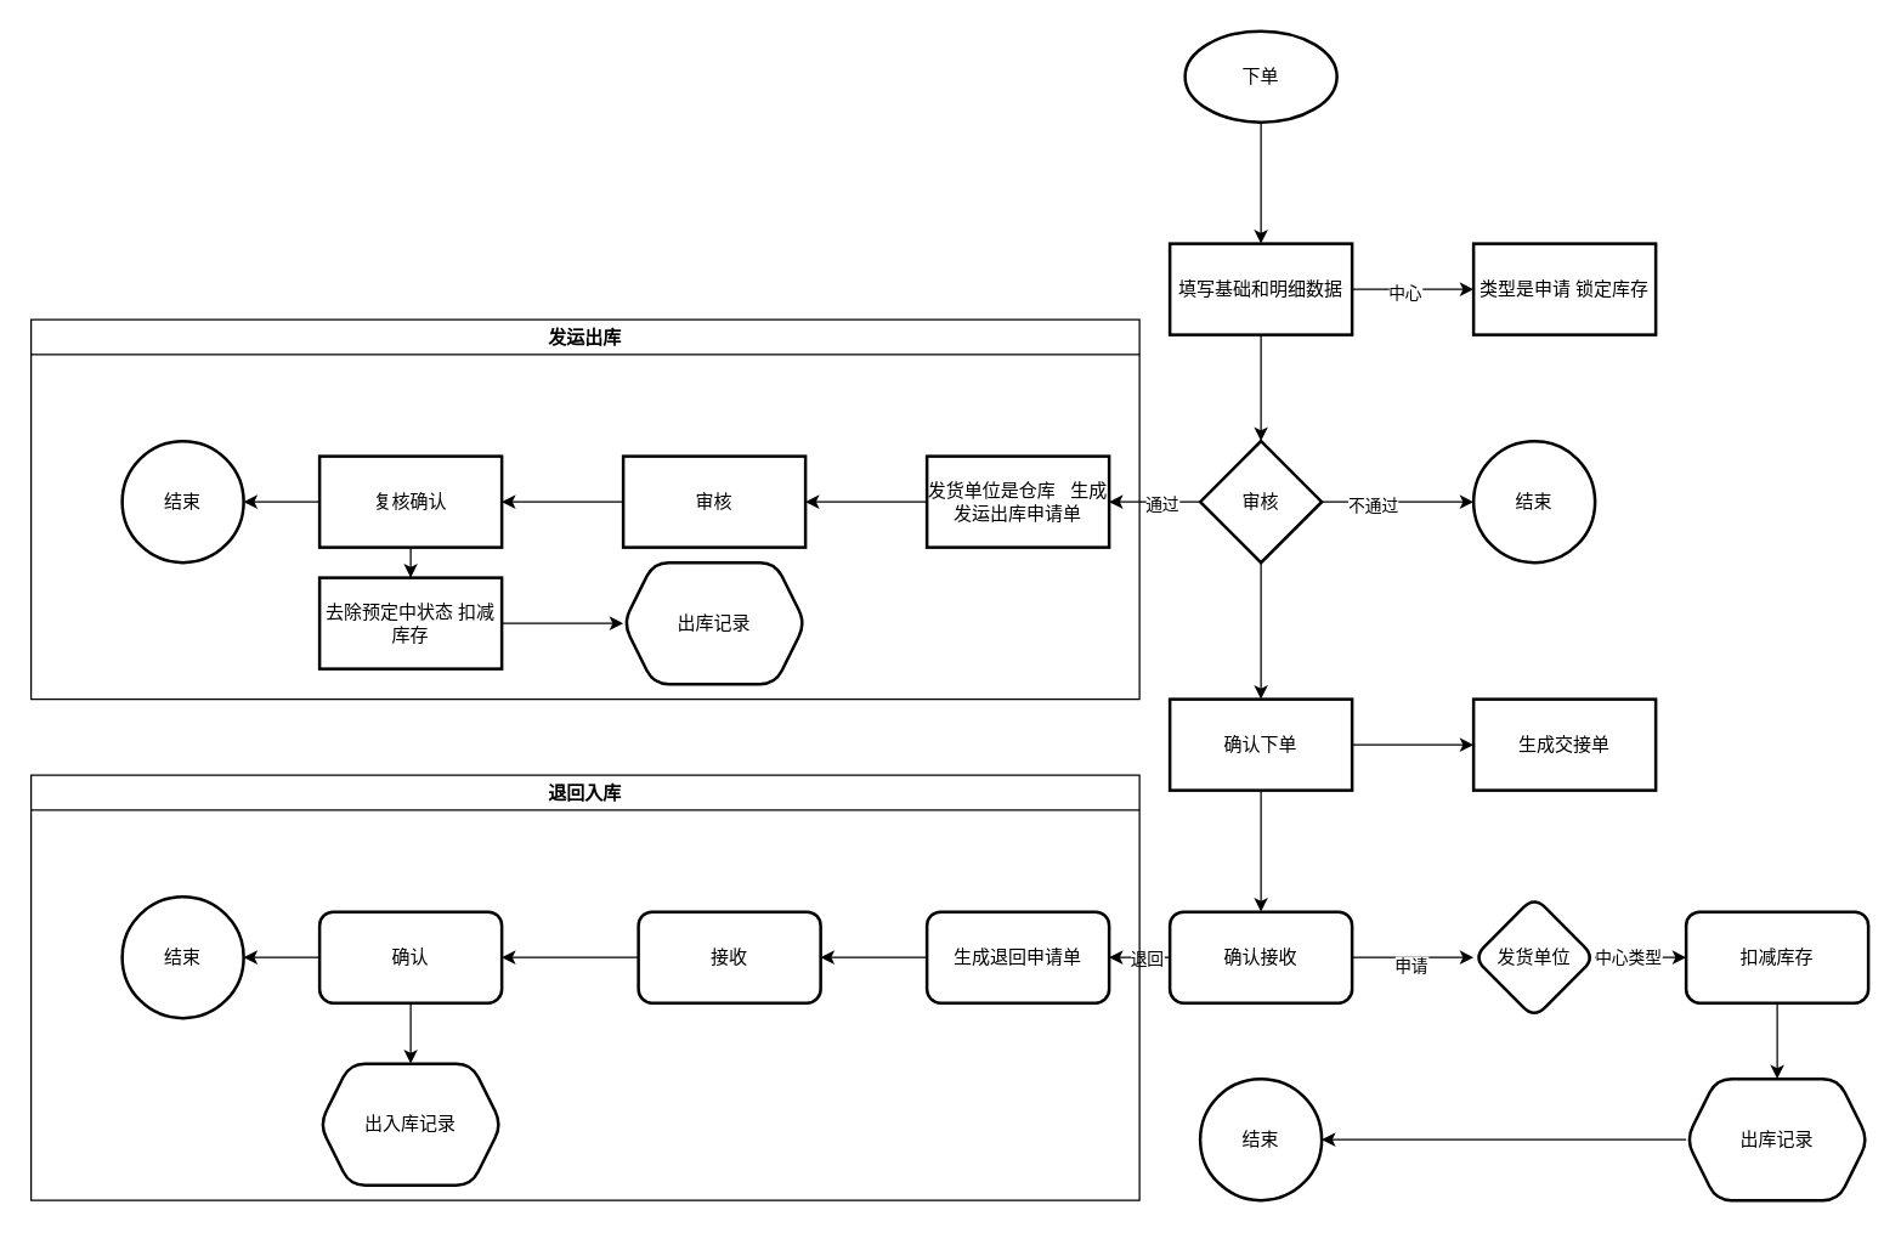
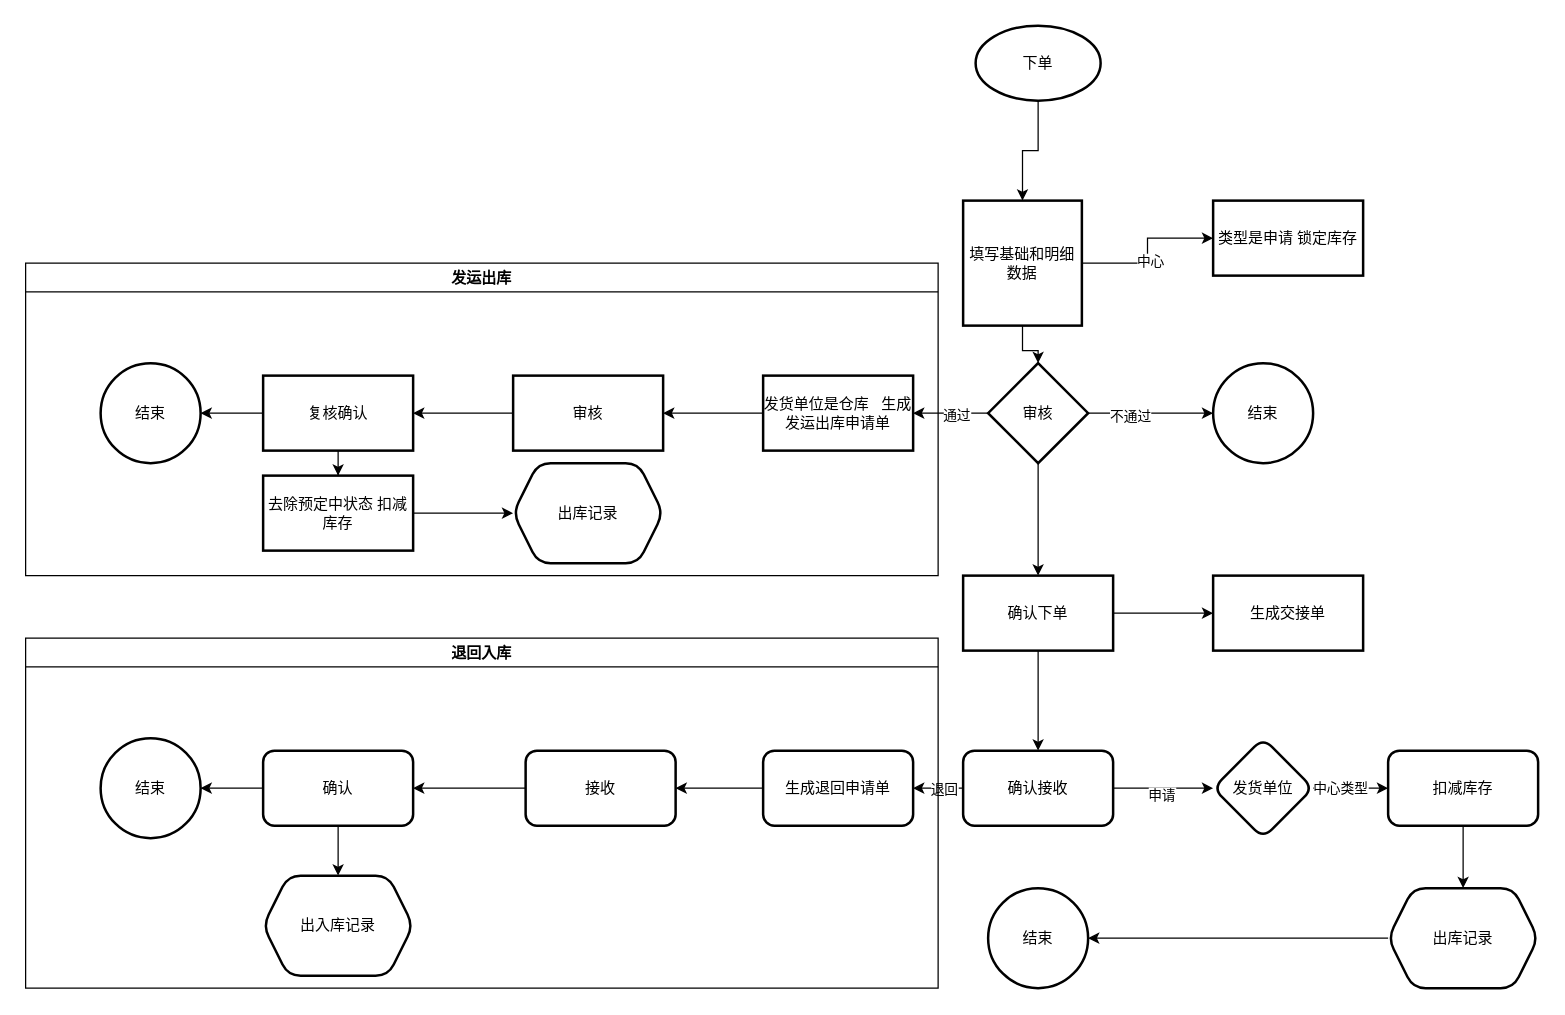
- <mxCell id="7" value="填写基础和明细数据" style="whiteSpace=wrap;html=1;strokeWidth=2;" vertex="1" parent="1"><mxGeometry x="770" y="160" width="120" height="60" as="geometry" /></mxCell>
+ <mxCell id="7" value="填写基础和明细数据" style="whiteSpace=wrap;html=1;strokeWidth=2;" vertex="1" parent="1"><mxGeometry x="770" y="160" width="95" height="100" as="geometry" /></mxCell>
